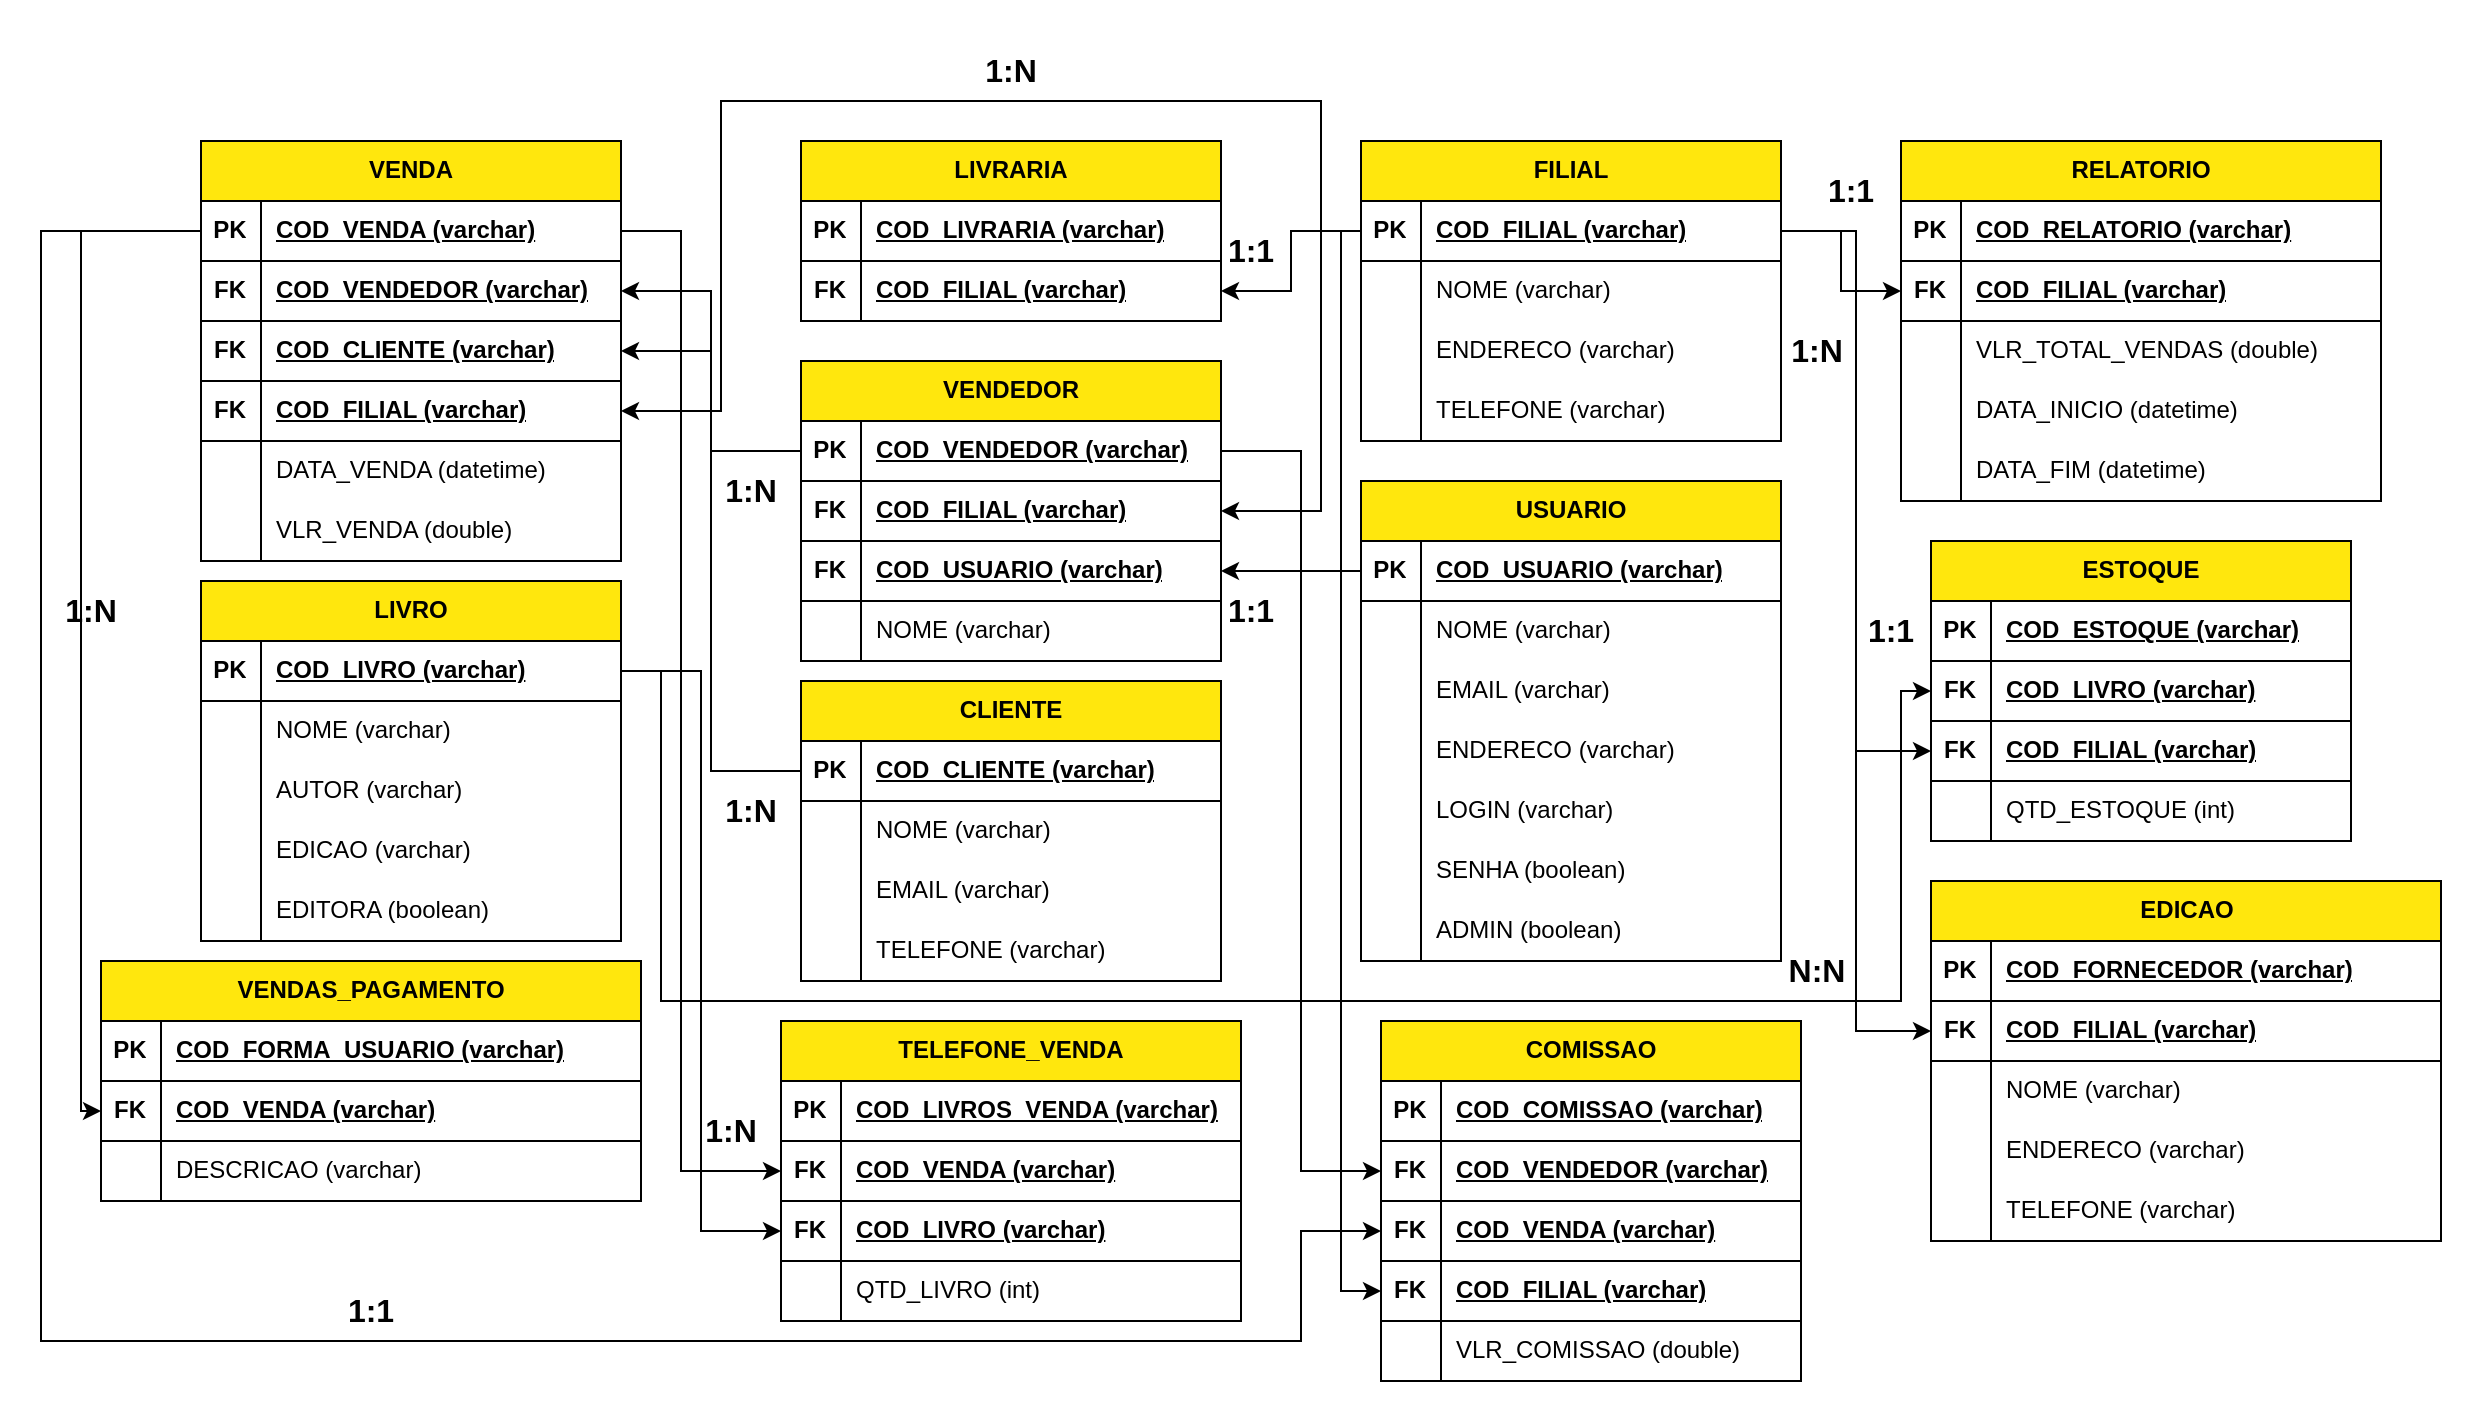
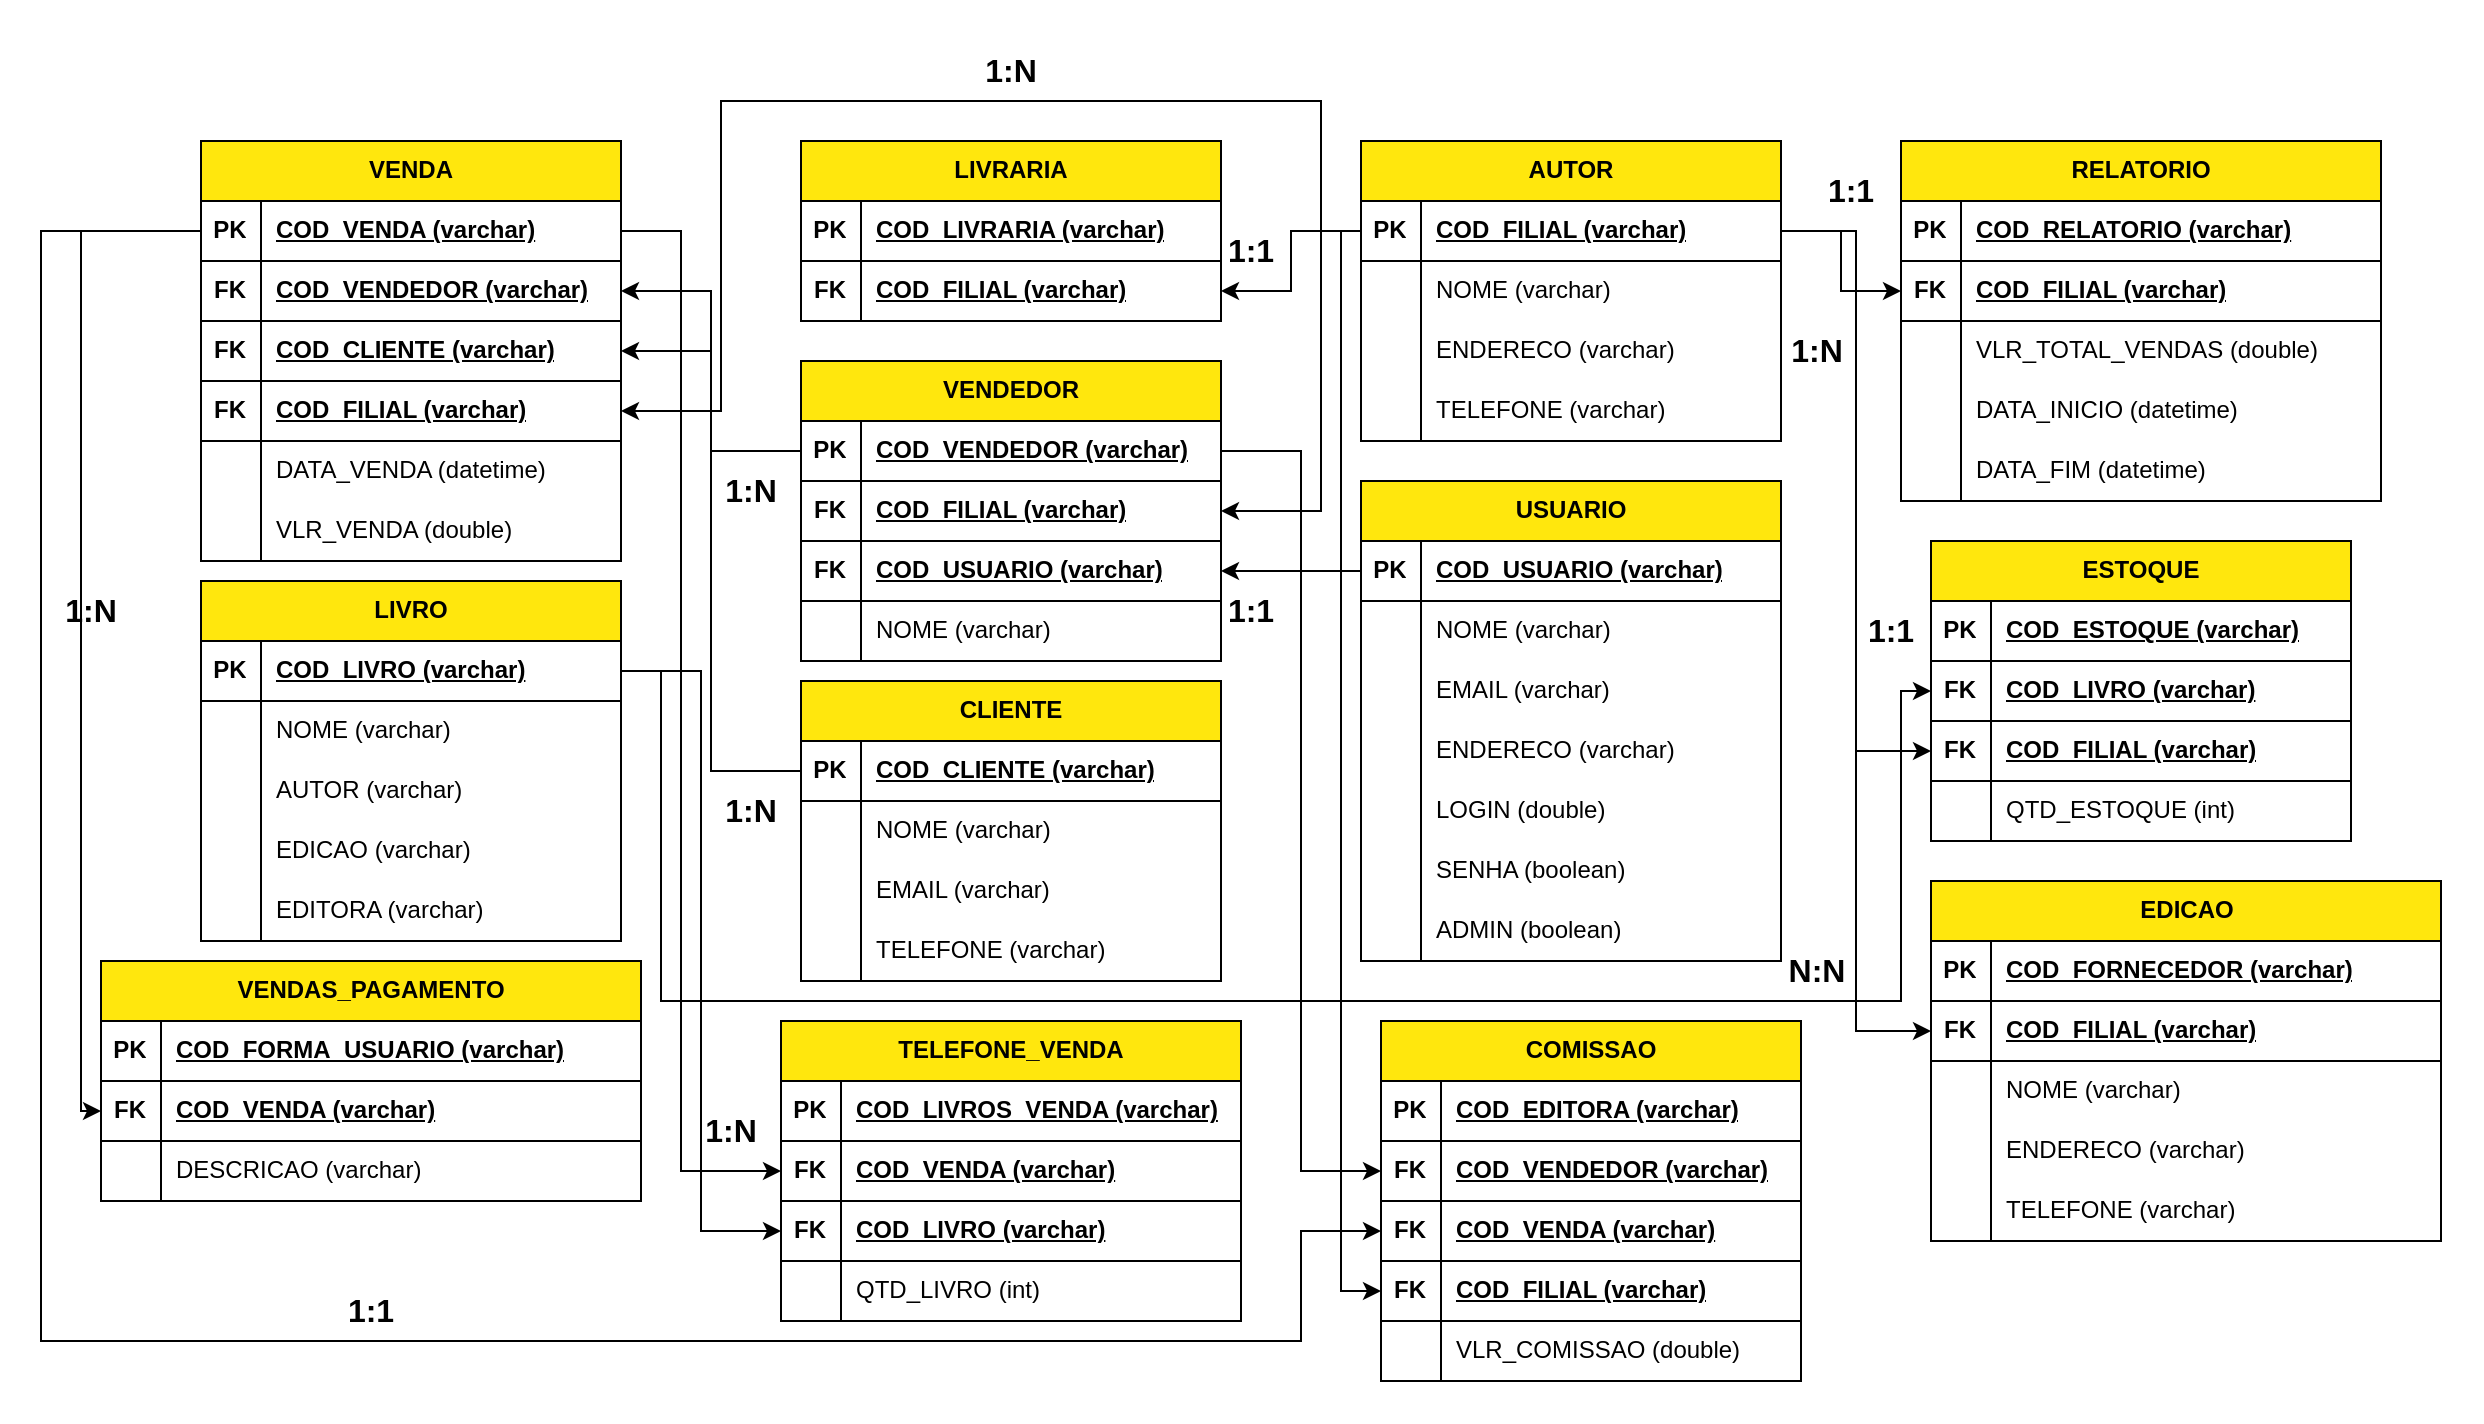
- <mxCell id="72" value="FILIAL" style="shape=table;startSize=30;container=1;collapsible=1;childLayout=tableLayout;fixedRows=1;rowLines=0;fontStyle=1;align=center;resizeLast=1;html=1;fillColor=#FFE70D;" parent="1" vertex="1"><mxGeometry x="680" y="70" width="210" height="150" as="geometry" /></mxCell>
+ <mxCell id="72" value="AUTOR" style="shape=table;startSize=30;container=1;collapsible=1;childLayout=tableLayout;fixedRows=1;rowLines=0;fontStyle=1;align=center;resizeLast=1;html=1;fillColor=#FFE70D;" parent="1" vertex="1"><mxGeometry x="680" y="70" width="210" height="150" as="geometry" /></mxCell>
- <mxCell id="64" value="LOGIN (varchar)" style="shape=partialRectangle;connectable=0;fillColor=none;top=0;left=0;bottom=0;right=0;align=left;spacingLeft=6;overflow=hidden;whiteSpace=wrap;html=1;" parent="62" vertex="1"><mxGeometry x="30" width="180" height="30" as="geometry"><mxRectangle width="180" height="30" as="alternateBounds" /></mxGeometry></mxCell>
+ <mxCell id="64" value="LOGIN (double)" style="shape=partialRectangle;connectable=0;fillColor=none;top=0;left=0;bottom=0;right=0;align=left;spacingLeft=6;overflow=hidden;whiteSpace=wrap;html=1;" parent="62" vertex="1"><mxGeometry x="30" width="180" height="30" as="geometry"><mxRectangle width="180" height="30" as="alternateBounds" /></mxGeometry></mxCell>
- <mxCell id="126" value="EDITORA (boolean)" style="shape=partialRectangle;connectable=0;fillColor=none;top=0;left=0;bottom=0;right=0;align=left;spacingLeft=6;overflow=hidden;whiteSpace=wrap;html=1;" parent="124" vertex="1"><mxGeometry x="30" width="180" height="30" as="geometry"><mxRectangle width="180" height="30" as="alternateBounds" /></mxGeometry></mxCell>
+ <mxCell id="126" value="EDITORA (varchar)" style="shape=partialRectangle;connectable=0;fillColor=none;top=0;left=0;bottom=0;right=0;align=left;spacingLeft=6;overflow=hidden;whiteSpace=wrap;html=1;" parent="124" vertex="1"><mxGeometry x="30" width="180" height="30" as="geometry"><mxRectangle width="180" height="30" as="alternateBounds" /></mxGeometry></mxCell>
- <mxCell id="173" value="COD_COMISSAO (varchar)" style="shape=partialRectangle;connectable=0;fillColor=none;top=0;left=0;bottom=0;right=0;align=left;spacingLeft=6;fontStyle=5;overflow=hidden;whiteSpace=wrap;html=1;" parent="171" vertex="1"><mxGeometry x="30" width="180" height="30" as="geometry"><mxRectangle width="180" height="30" as="alternateBounds" /></mxGeometry></mxCell>
+ <mxCell id="173" value="COD_EDITORA (varchar)" style="shape=partialRectangle;connectable=0;fillColor=none;top=0;left=0;bottom=0;right=0;align=left;spacingLeft=6;fontStyle=5;overflow=hidden;whiteSpace=wrap;html=1;" parent="171" vertex="1"><mxGeometry x="30" width="180" height="30" as="geometry"><mxRectangle width="180" height="30" as="alternateBounds" /></mxGeometry></mxCell>
